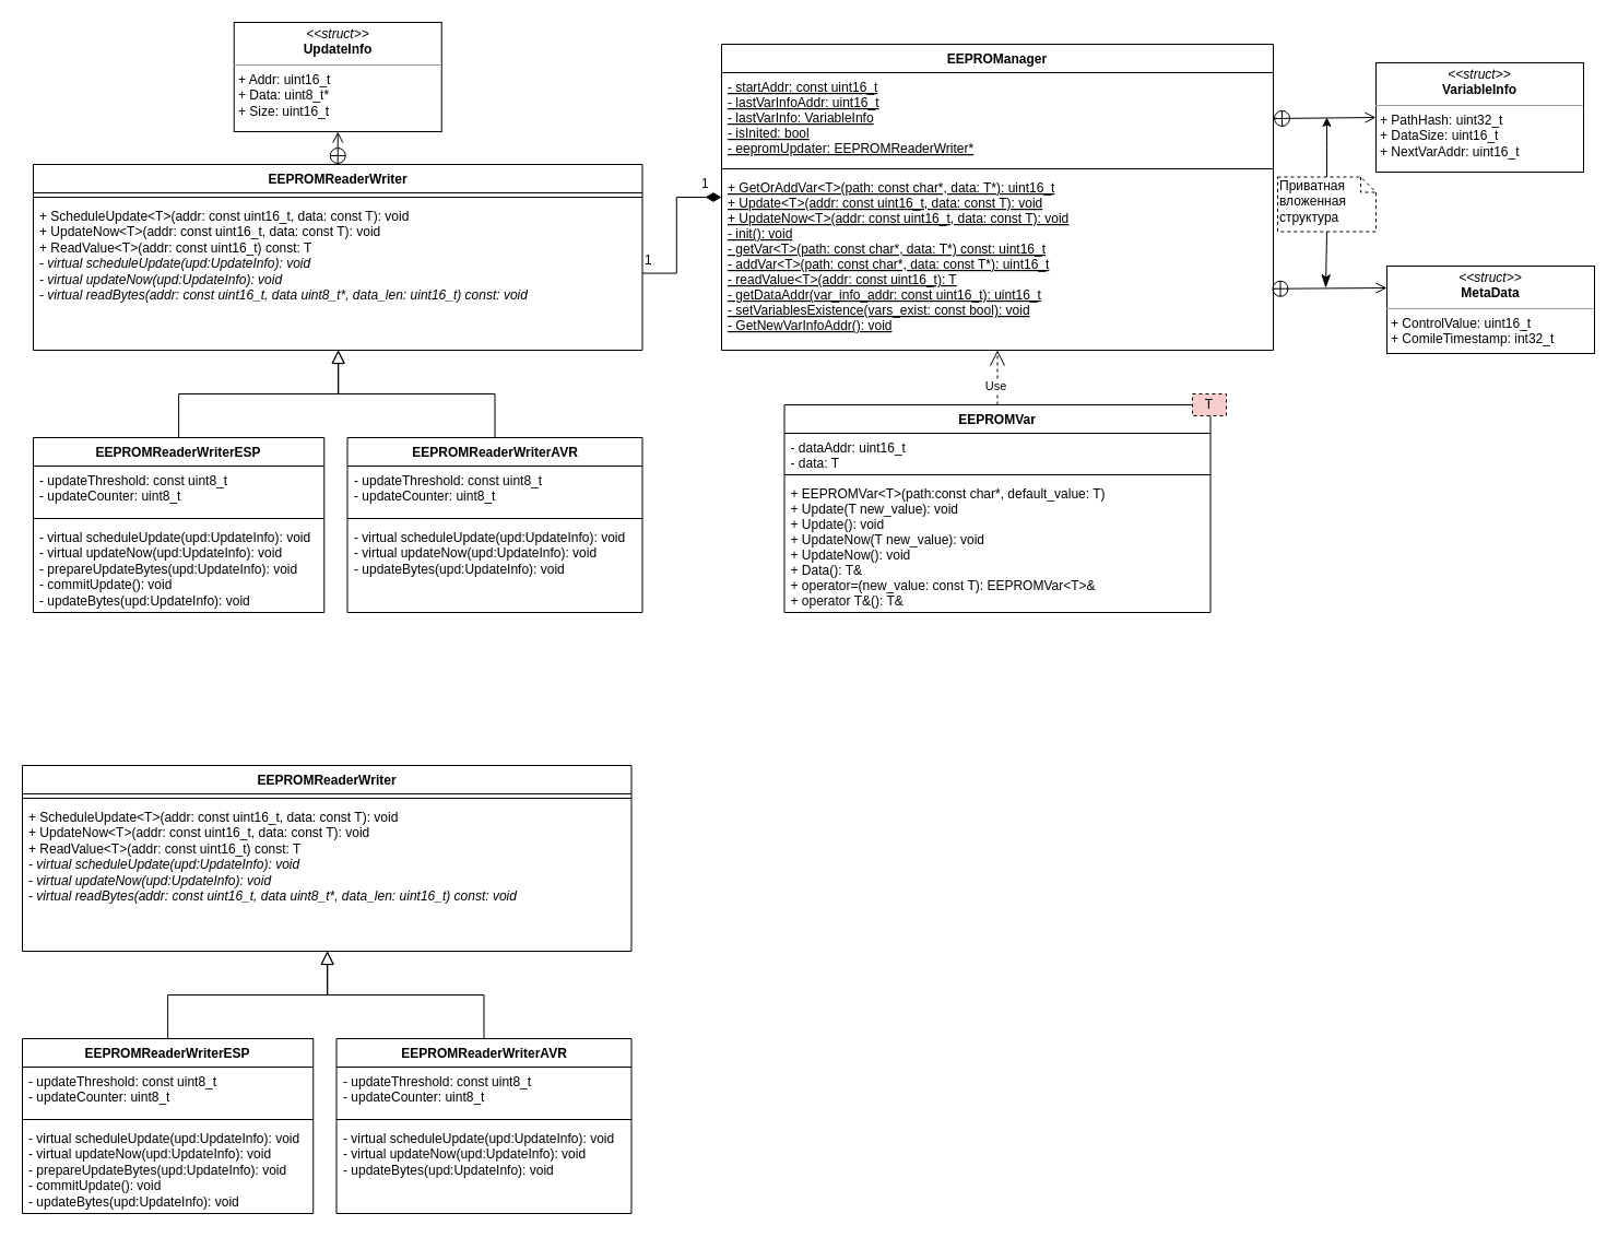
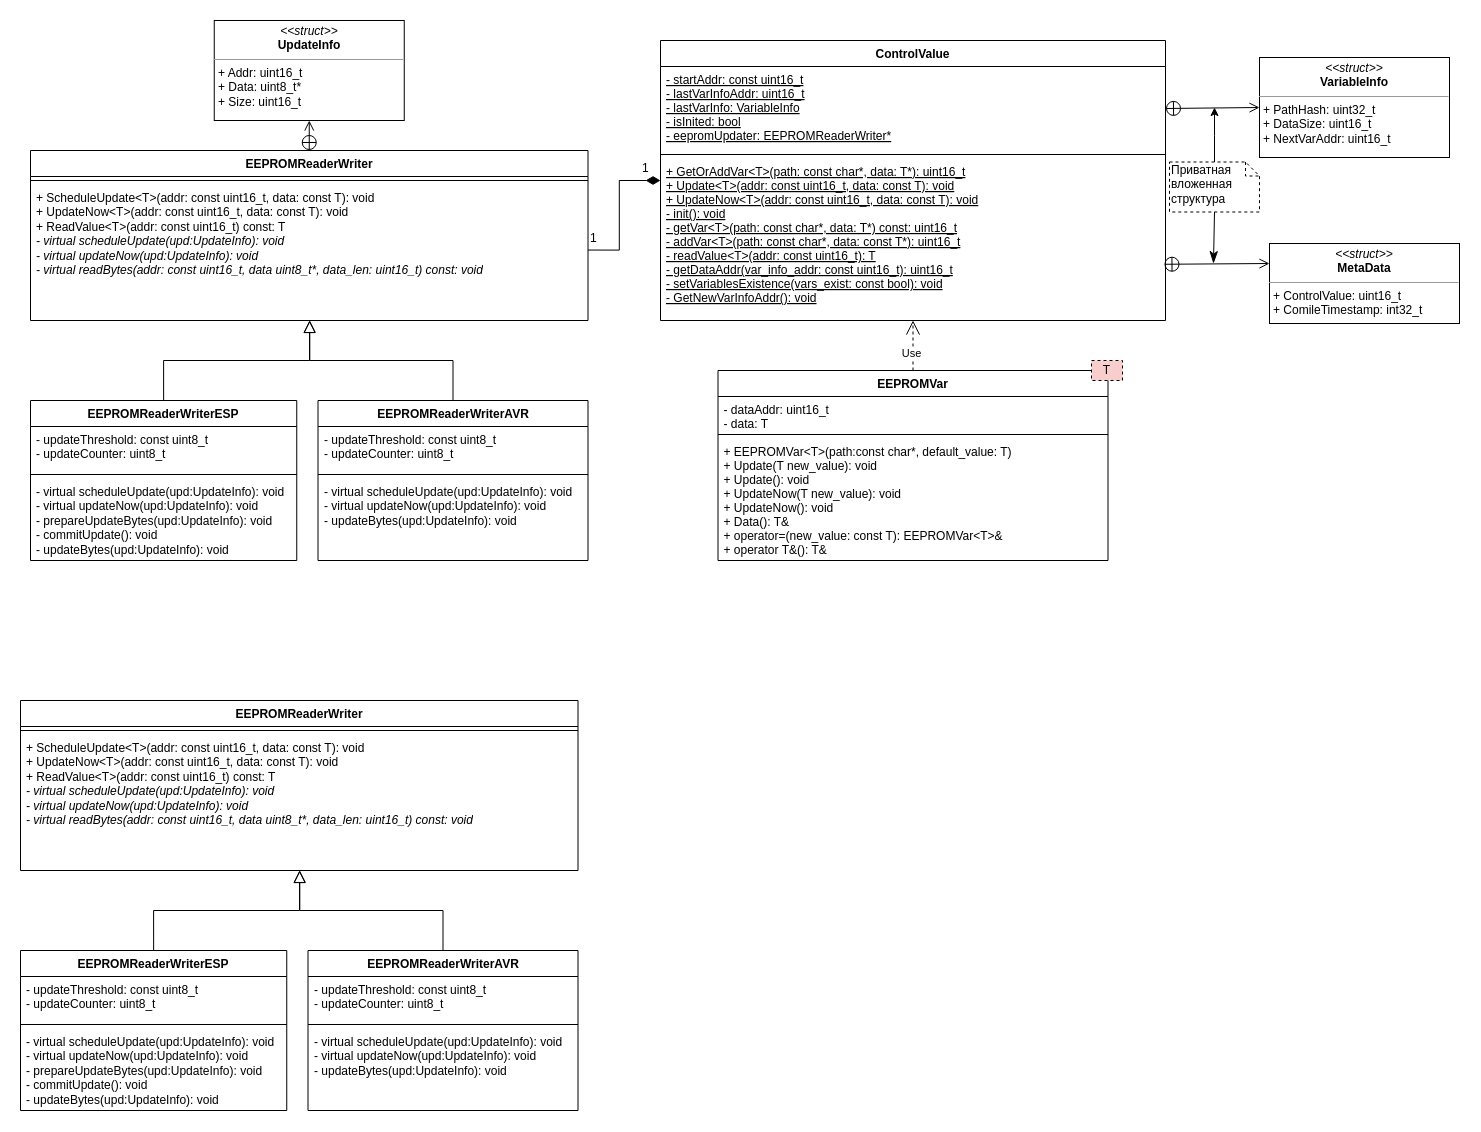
- <mxCell id="7" value="EEPROManager" style="swimlane;fontStyle=1;align=center;verticalAlign=top;childLayout=stackLayout;horizontal=1;startSize=26;horizontalStack=0;resizeParent=1;resizeParentMax=0;resizeLast=0;collapsible=1;marginBottom=0;" vertex="1" parent="1"><mxGeometry x="660" y="40" width="505" height="280" as="geometry" /></mxCell>
+ <mxCell id="7" value="ControlValue" style="swimlane;fontStyle=1;align=center;verticalAlign=top;childLayout=stackLayout;horizontal=1;startSize=26;horizontalStack=0;resizeParent=1;resizeParentMax=0;resizeLast=0;collapsible=1;marginBottom=0;" vertex="1" parent="1"><mxGeometry x="660" y="40" width="505" height="280" as="geometry" /></mxCell>
